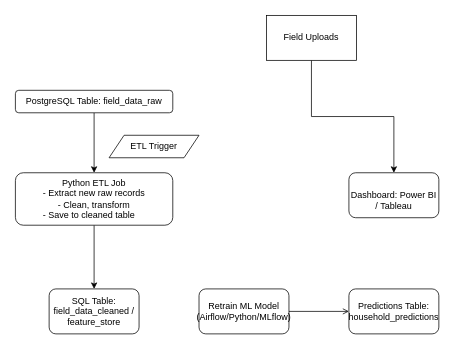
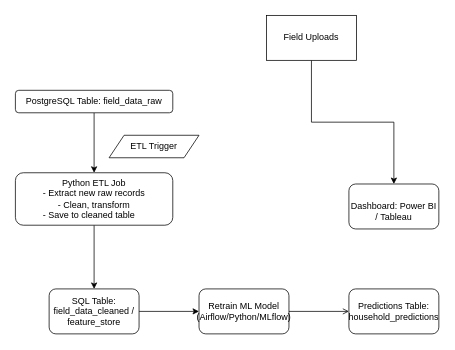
- <mxCell id="14" value="&lt;div&gt;&lt;br&gt;&lt;/div&gt;Dashboard: Power BI / Tableau" style="whiteSpace=wrap;html=1;rounded=1;" vertex="1" parent="1"><mxGeometry x="465" y="230" width="120" height="60" as="geometry" /></mxCell>
+ <mxCell id="14" value="&lt;div&gt;&lt;br&gt;&lt;/div&gt;Dashboard: Power BI / Tableau" style="whiteSpace=wrap;html=1;rounded=1;" vertex="1" parent="1"><mxGeometry x="465" y="245" width="120" height="60" as="geometry" /></mxCell>
+ <mxCell id="9" value="" style="edgeStyle=orthogonalEdgeStyle;rounded=0;orthogonalLoop=1;jettySize=auto;html=1;" edge="1" parent="1" source="10" target="12"><mxGeometry relative="1" as="geometry" /></mxCell>
